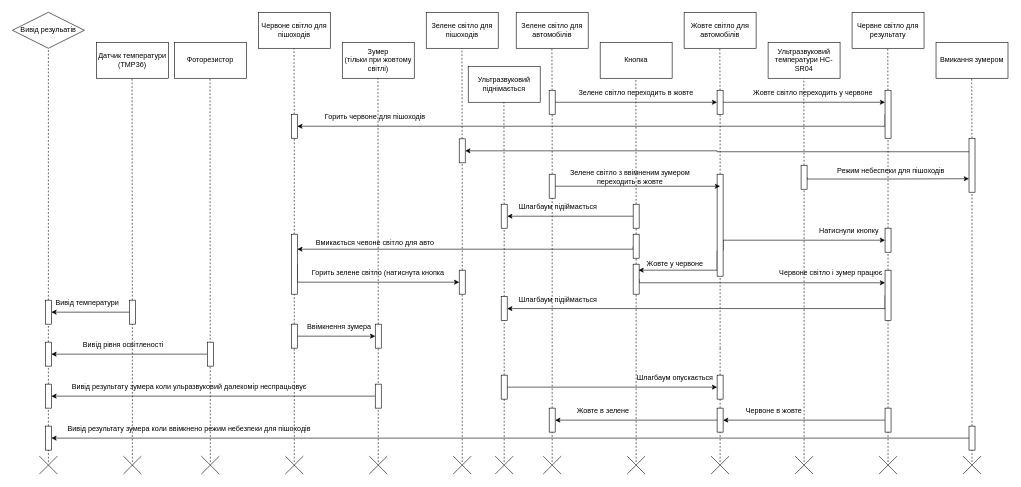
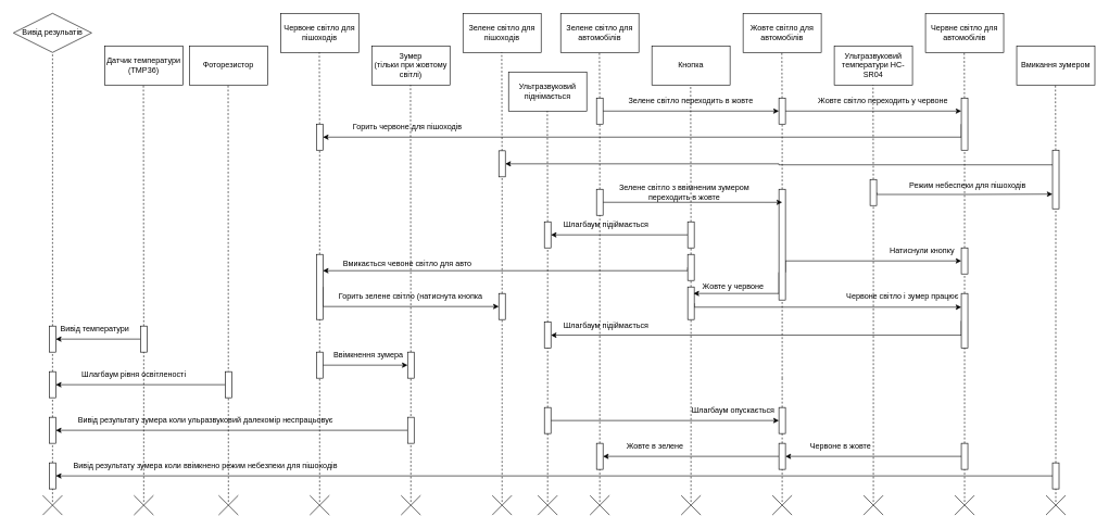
- <mxCell id="14" value="Червне світло для результату" style="rounded=0;whiteSpace=wrap;html=1;" vertex="1" parent="1"><mxGeometry x="1420" y="20" width="120" height="60" as="geometry" /></mxCell>
+ <mxCell id="14" value="Червне світло для автомобілів" style="rounded=0;whiteSpace=wrap;html=1;" vertex="1" parent="1"><mxGeometry x="1420" y="20" width="120" height="60" as="geometry" /></mxCell>
- <mxCell id="73" value="Вивід рівня освітленості" style="text;html=1;strokeColor=none;fillColor=none;align=center;verticalAlign=middle;whiteSpace=wrap;rounded=0;" vertex="1" parent="1"><mxGeometry x="100" y="570" width="210" height="10" as="geometry" /></mxCell>
+ <mxCell id="73" value="Шлагбаум рівня освітленості" style="text;html=1;strokeColor=none;fillColor=none;align=center;verticalAlign=middle;whiteSpace=wrap;rounded=0;" vertex="1" parent="1"><mxGeometry x="100" y="570" width="210" height="10" as="geometry" /></mxCell>
